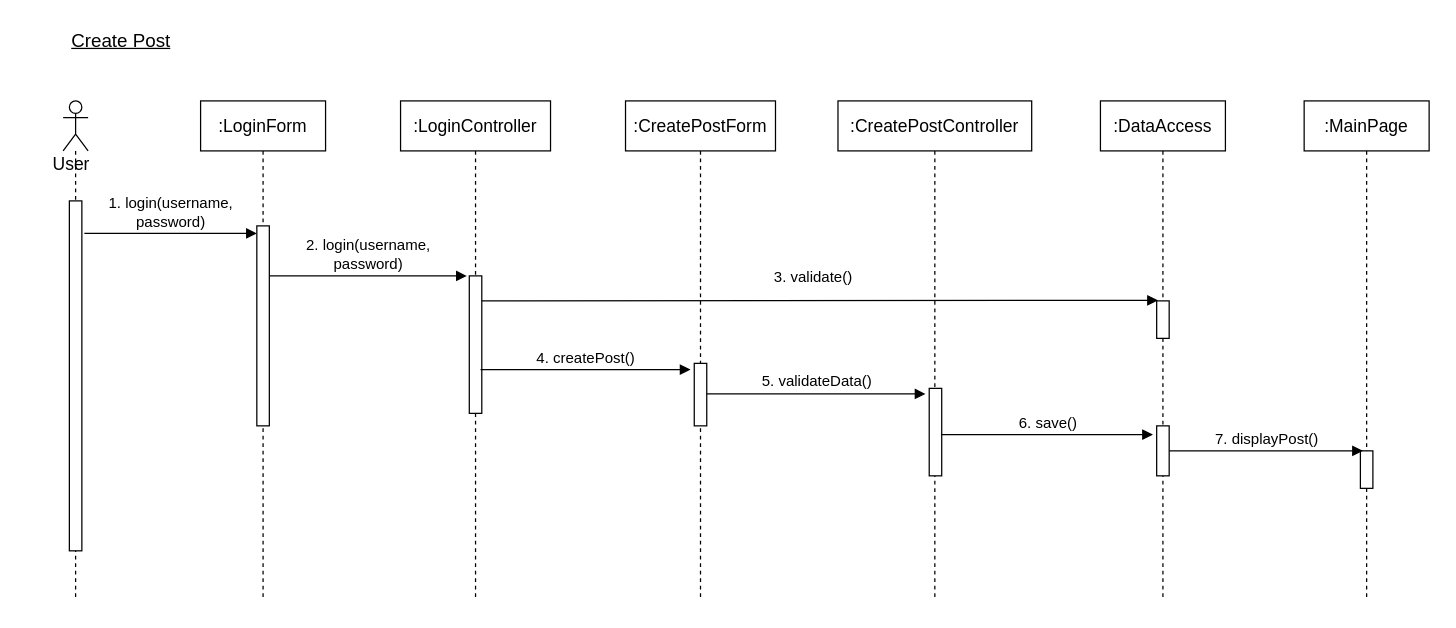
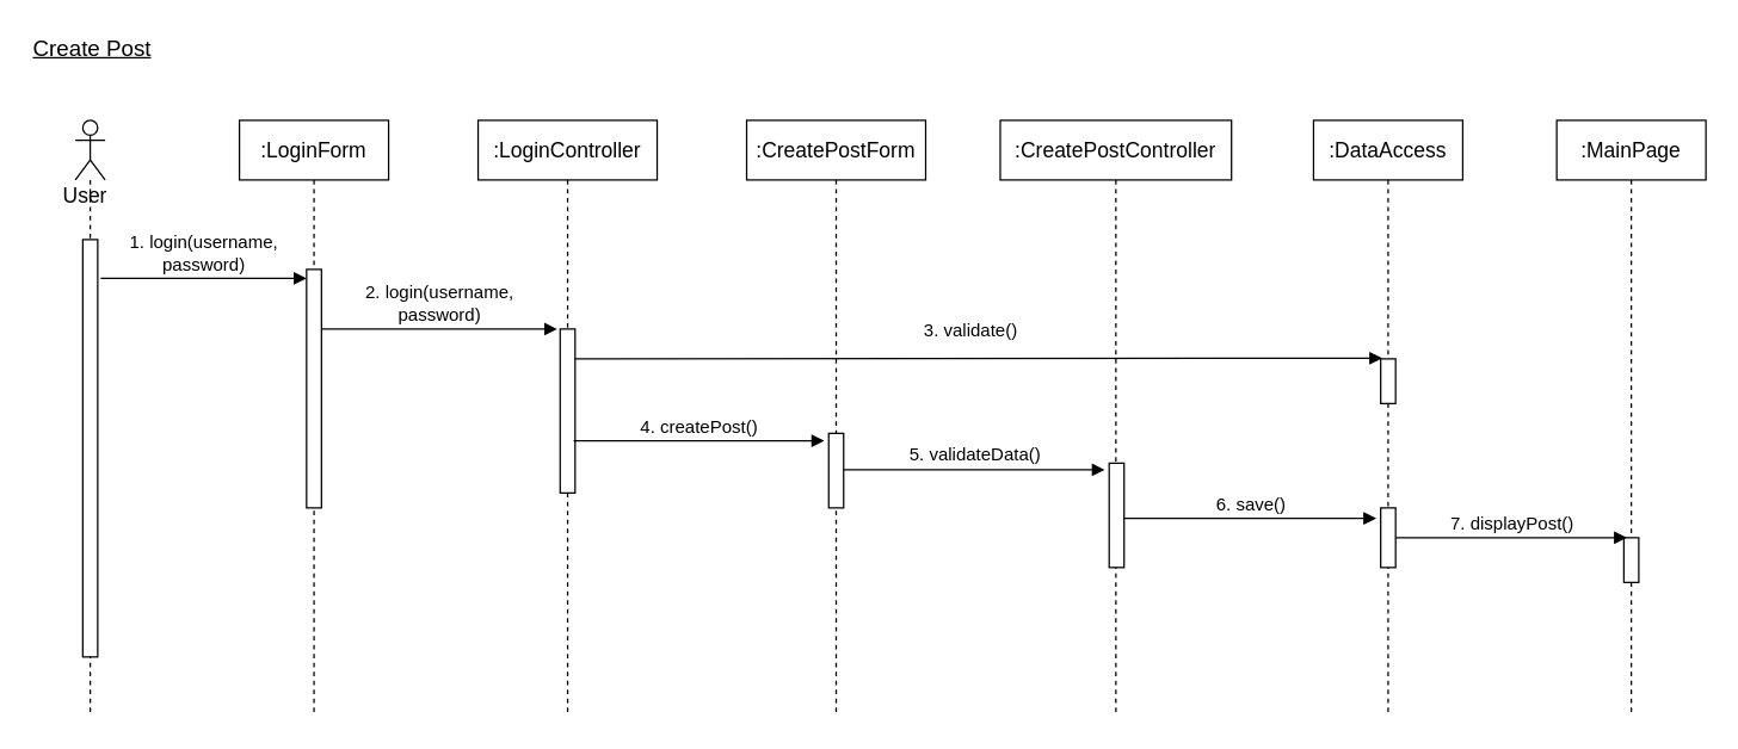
- <mxCell id="2" value="&lt;font size=&quot;1&quot;&gt;&lt;u style=&quot;font-size: 15px&quot;&gt;Create Post&lt;/u&gt;&lt;/font&gt;" style="text;html=1;resizable=0;points=[];autosize=1;align=left;verticalAlign=top;spacingTop=-4;" vertex="1" parent="1"><mxGeometry x="55" y="20" width="90" height="20" as="geometry" /></mxCell>
+ <mxCell id="2" value="&lt;font size=&quot;1&quot;&gt;&lt;u style=&quot;font-size: 15px&quot;&gt;Create Post&lt;/u&gt;&lt;/font&gt;" style="text;html=1;resizable=0;points=[];autosize=1;align=left;verticalAlign=top;spacingTop=-4;" vertex="1" parent="1"><mxGeometry x="20" y="20" width="90" height="20" as="geometry" /></mxCell>
